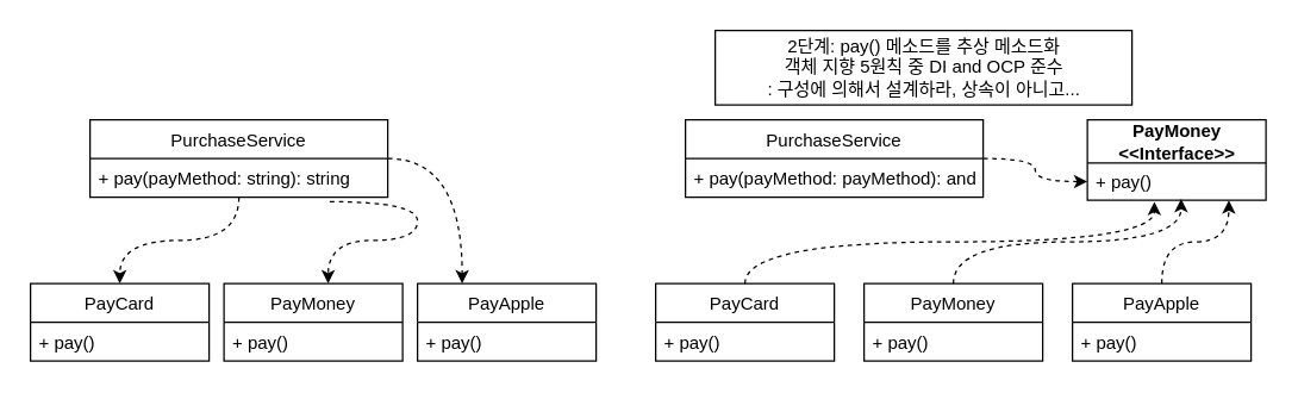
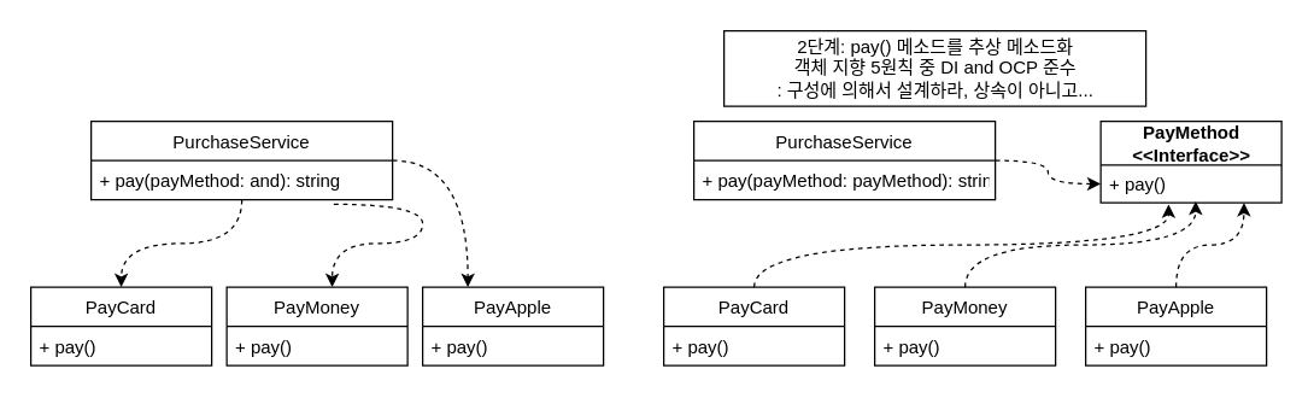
- <mxCell id="15" value="PayMoney&lt;br&gt;&amp;lt;&amp;lt;Interface&amp;gt;&amp;gt;" style="swimlane;fontStyle=1;align=center;verticalAlign=middle;childLayout=stackLayout;horizontal=1;startSize=29;horizontalStack=0;resizeParent=1;resizeParentMax=0;resizeLast=0;collapsible=0;marginBottom=0;html=1;" vertex="1" parent="1"><mxGeometry x="730" y="80" width="120" height="54" as="geometry" /></mxCell>
+ <mxCell id="15" value="PayMethod&lt;br&gt;&amp;lt;&amp;lt;Interface&amp;gt;&amp;gt;" style="swimlane;fontStyle=1;align=center;verticalAlign=middle;childLayout=stackLayout;horizontal=1;startSize=29;horizontalStack=0;resizeParent=1;resizeParentMax=0;resizeLast=0;collapsible=0;marginBottom=0;html=1;" vertex="1" parent="1"><mxGeometry x="730" y="80" width="120" height="54" as="geometry" /></mxCell>
- <mxCell id="12" value="+ pay(payMethod: string): string" style="text;strokeColor=none;fillColor=none;align=left;verticalAlign=top;spacingLeft=4;spacingRight=4;overflow=hidden;rotatable=0;points=[[0,0.5],[1,0.5]];portConstraint=eastwest;" vertex="1" parent="11"><mxGeometry y="26" width="200" height="26" as="geometry" /></mxCell>
+ <mxCell id="12" value="+ pay(payMethod: and): string" style="text;strokeColor=none;fillColor=none;align=left;verticalAlign=top;spacingLeft=4;spacingRight=4;overflow=hidden;rotatable=0;points=[[0,0.5],[1,0.5]];portConstraint=eastwest;" vertex="1" parent="11"><mxGeometry y="26" width="200" height="26" as="geometry" /></mxCell>
- <mxCell id="19" value="+ pay(payMethod: payMethod): and" style="text;strokeColor=none;fillColor=none;align=left;verticalAlign=top;spacingLeft=4;spacingRight=4;overflow=hidden;rotatable=0;points=[[0,0.5],[1,0.5]];portConstraint=eastwest;" vertex="1" parent="18"><mxGeometry y="26" width="200" height="26" as="geometry" /></mxCell>
+ <mxCell id="19" value="+ pay(payMethod: payMethod): string" style="text;strokeColor=none;fillColor=none;align=left;verticalAlign=top;spacingLeft=4;spacingRight=4;overflow=hidden;rotatable=0;points=[[0,0.5],[1,0.5]];portConstraint=eastwest;" vertex="1" parent="18"><mxGeometry y="26" width="200" height="26" as="geometry" /></mxCell>
